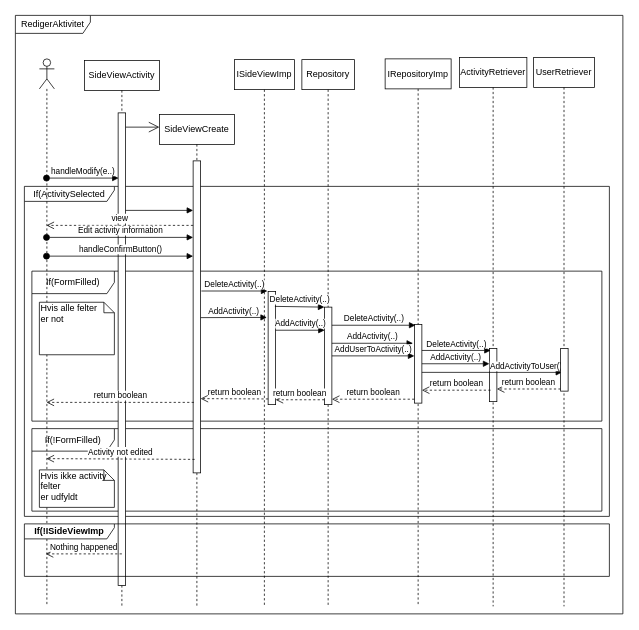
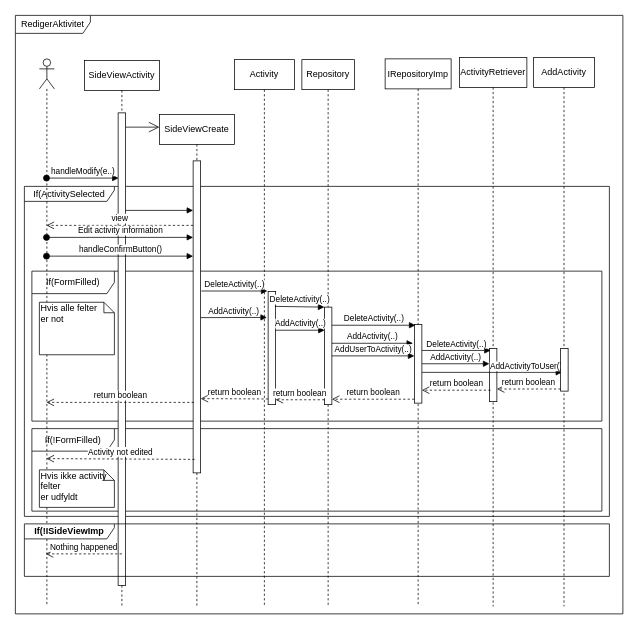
- <mxCell id="28" value="UserRetriever" style="shape=umlLifeline;perimeter=lifelinePerimeter;whiteSpace=wrap;html=1;container=1;collapsible=0;recursiveResize=0;outlineConnect=0;fillColor=#ffffff;" vertex="1" parent="1"><mxGeometry x="711" y="76" width="81" height="732" as="geometry" /></mxCell>
+ <mxCell id="28" value="AddActivity" style="shape=umlLifeline;perimeter=lifelinePerimeter;whiteSpace=wrap;html=1;container=1;collapsible=0;recursiveResize=0;outlineConnect=0;fillColor=#ffffff;" vertex="1" parent="1"><mxGeometry x="711" y="76" width="81" height="732" as="geometry" /></mxCell>
- <mxCell id="16" value="ISideViewImp" style="shape=umlLifeline;perimeter=lifelinePerimeter;whiteSpace=wrap;html=1;container=1;collapsible=0;recursiveResize=0;outlineConnect=0;fillColor=#ffffff;" vertex="1" parent="1"><mxGeometry x="312" y="79" width="80" height="729" as="geometry" /></mxCell>
+ <mxCell id="16" value="Activity" style="shape=umlLifeline;perimeter=lifelinePerimeter;whiteSpace=wrap;html=1;container=1;collapsible=0;recursiveResize=0;outlineConnect=0;fillColor=#ffffff;" vertex="1" parent="1"><mxGeometry x="312" y="79" width="80" height="729" as="geometry" /></mxCell>
